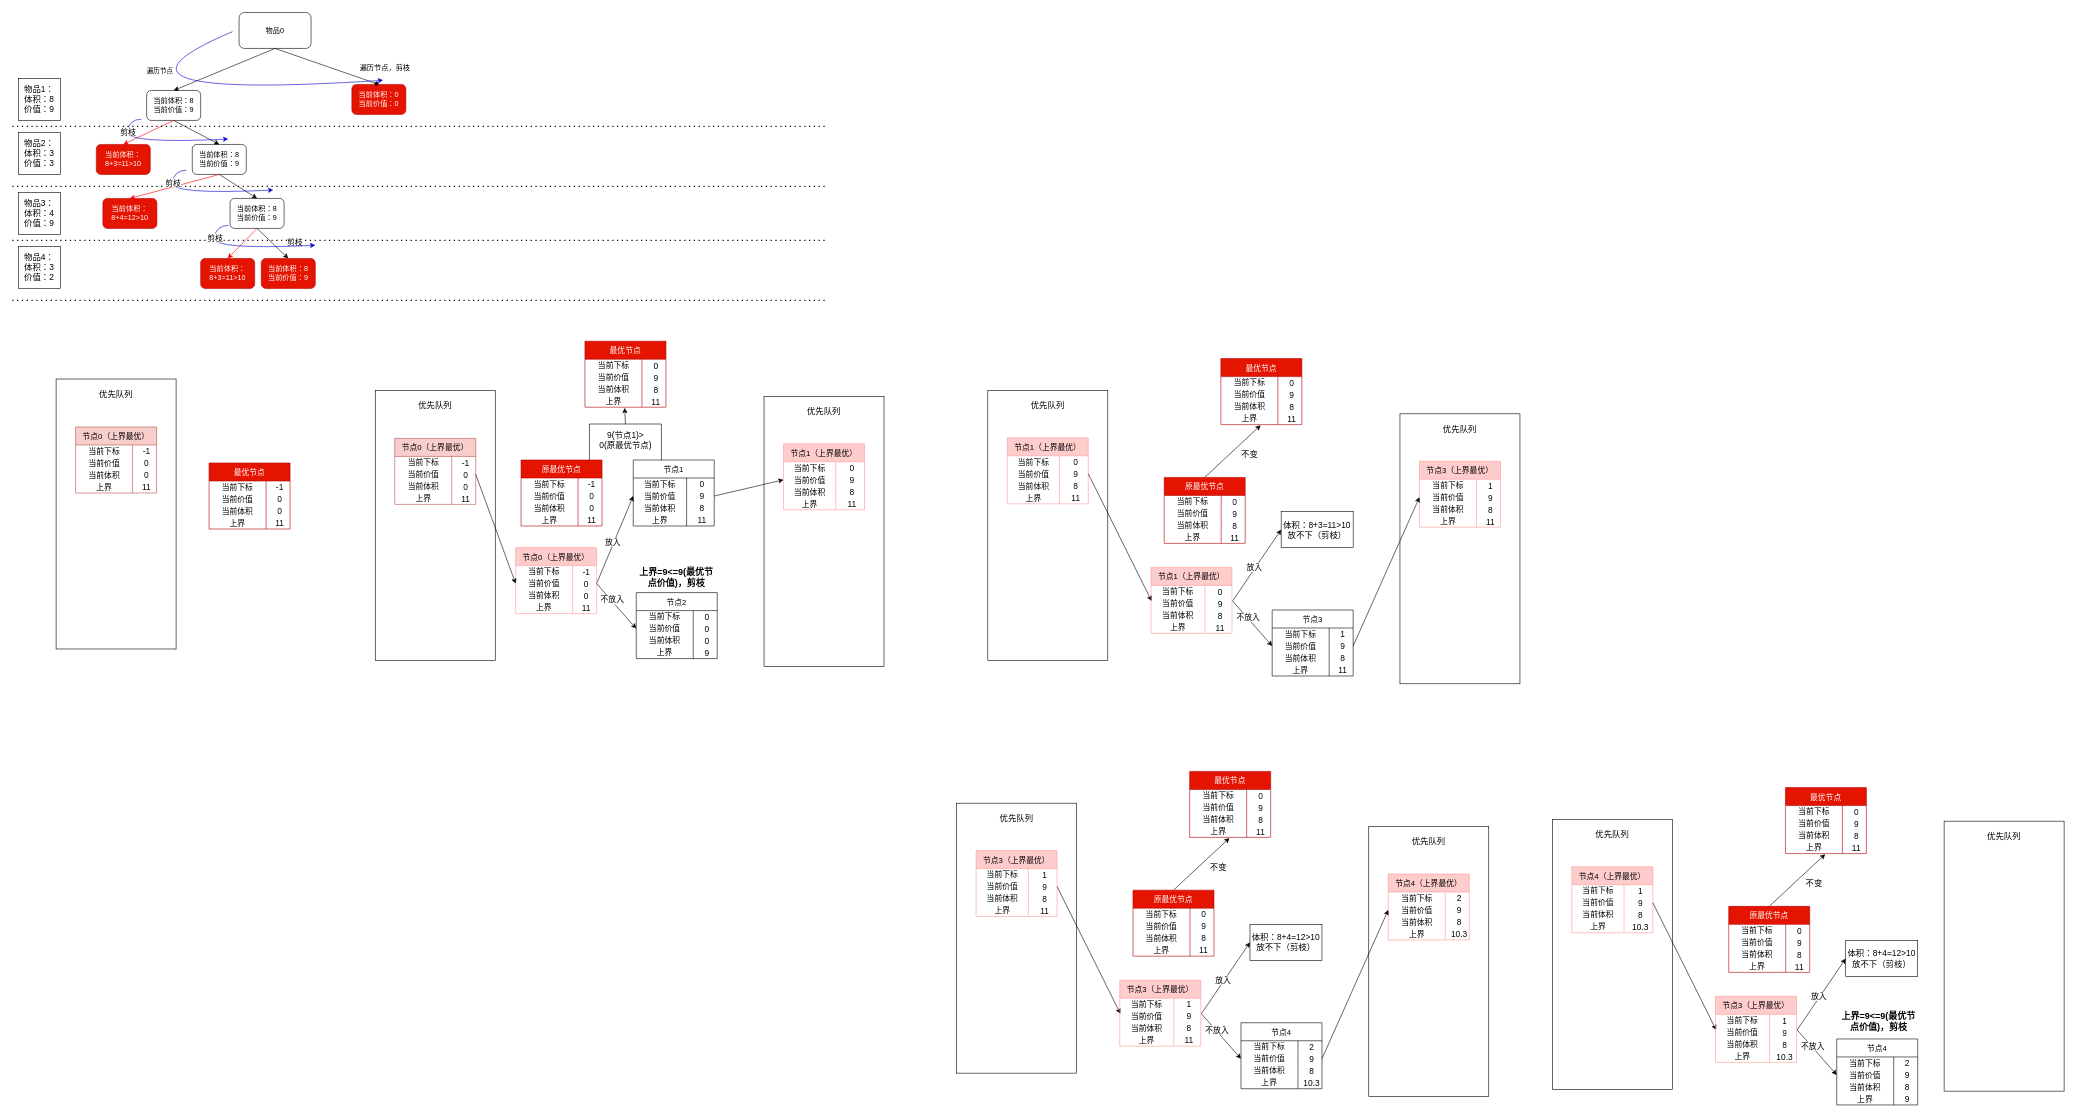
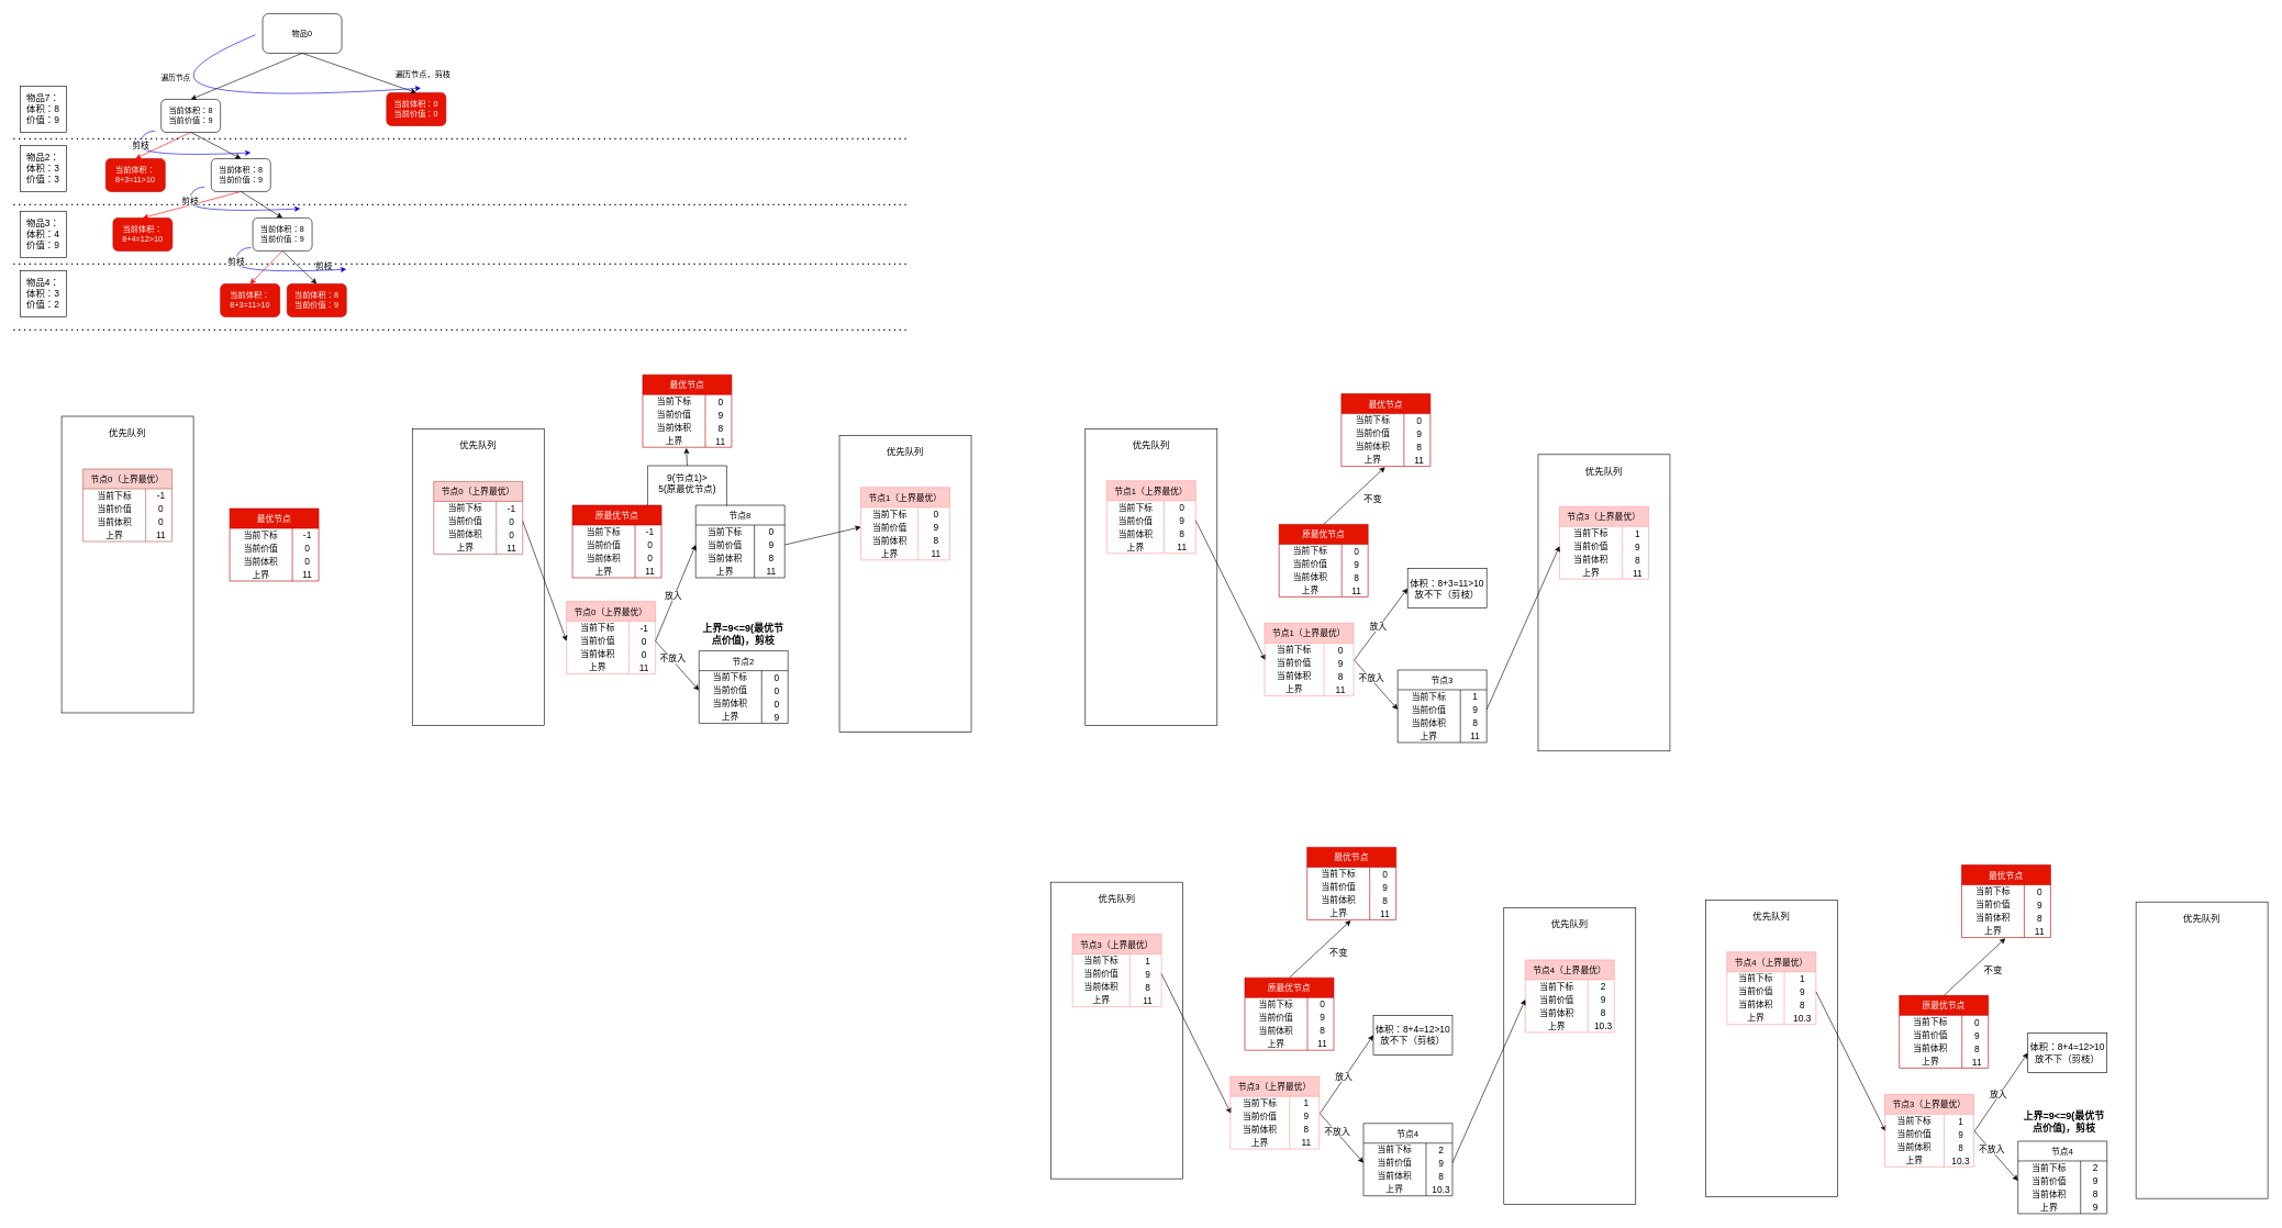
- <mxCell id="26" value="" style="endArrow=diamond;html=1;rounded=0;exitX=0.5;exitY=1;exitDx=0;exitDy=0;entryX=0.5;entryY=0;entryDx=0;entryDy=0;" edge="1" parent="1" source="25" target="3"><mxGeometry width="50" height="50" relative="1" as="geometry"><mxPoint x="150" y="100" as="sourcePoint" /><mxPoint x="200" y="50" as="targetPoint" /></mxGeometry></mxCell>
+ <mxCell id="26" value="" style="endArrow=classic;html=1;rounded=0;exitX=0.5;exitY=1;exitDx=0;exitDy=0;entryX=0.5;entryY=0;entryDx=0;entryDy=0;" edge="1" parent="1" source="25" target="3"><mxGeometry width="50" height="50" relative="1" as="geometry"><mxPoint x="150" y="100" as="sourcePoint" /><mxPoint x="200" y="50" as="targetPoint" /></mxGeometry></mxCell>
- <mxCell id="21" value="&lt;font style=&quot;font-size: 14px;&quot;&gt;物品1：&lt;/font&gt;&lt;div style=&quot;font-size: 14px;&quot;&gt;&lt;font style=&quot;font-size: 14px;&quot;&gt;体积：8&lt;/font&gt;&lt;/div&gt;&lt;div style=&quot;font-size: 14px;&quot;&gt;&lt;font style=&quot;font-size: 14px;&quot;&gt;价值：9&lt;/font&gt;&lt;/div&gt;" style="text;html=1;align=center;verticalAlign=middle;whiteSpace=wrap;rounded=0;strokeColor=default;" vertex="1" parent="1"><mxGeometry x="30" y="130" width="70" height="70" as="geometry" /></mxCell>
+ <mxCell id="21" value="&lt;font style=&quot;font-size: 14px;&quot;&gt;物品7：&lt;/font&gt;&lt;div style=&quot;font-size: 14px;&quot;&gt;&lt;font style=&quot;font-size: 14px;&quot;&gt;体积：8&lt;/font&gt;&lt;/div&gt;&lt;div style=&quot;font-size: 14px;&quot;&gt;&lt;font style=&quot;font-size: 14px;&quot;&gt;价值：9&lt;/font&gt;&lt;/div&gt;" style="text;html=1;align=center;verticalAlign=middle;whiteSpace=wrap;rounded=0;strokeColor=default;" vertex="1" parent="1"><mxGeometry x="30" y="130" width="70" height="70" as="geometry" /></mxCell>
- <mxCell id="144" value="&lt;font style=&quot;font-size: 14px;&quot;&gt;9(节点1)&amp;gt;&lt;br&gt;0(原最优节点)&lt;/font&gt;" style="text;html=1;align=center;verticalAlign=middle;whiteSpace=wrap;rounded=0;" vertex="1" parent="1"><mxGeometry x="965.5" y="717" width="153" height="30" as="geometry" /></mxCell>
+ <mxCell id="144" value="&lt;font style=&quot;font-size: 14px;&quot;&gt;9(节点1)&amp;gt;&lt;br&gt;5(原最优节点)&lt;/font&gt;" style="text;html=1;align=center;verticalAlign=middle;whiteSpace=wrap;rounded=0;" vertex="1" parent="1"><mxGeometry x="965.5" y="717" width="153" height="30" as="geometry" /></mxCell>
- <mxCell id="58" value="节点1" style="shape=table;startSize=30;container=1;collapsible=0;childLayout=tableLayout;fixedRows=1;rowLines=0;fontStyle=0;strokeColor=default;fontSize=13;" vertex="1" parent="1"><mxGeometry x="1055" y="766" width="135" height="110.0" as="geometry" /></mxCell>
+ <mxCell id="58" value="节点8" style="shape=table;startSize=30;container=1;collapsible=0;childLayout=tableLayout;fixedRows=1;rowLines=0;fontStyle=0;strokeColor=default;fontSize=13;" vertex="1" parent="1"><mxGeometry x="1055" y="766" width="135" height="110.0" as="geometry" /></mxCell>
- <mxCell id="237" value="&lt;font style=&quot;font-size: 14px;&quot;&gt;体积：8+3=11&amp;gt;10&lt;br&gt;放不下（剪枝）&lt;/font&gt;" style="rounded=0;whiteSpace=wrap;html=1;" vertex="1" parent="1"><mxGeometry x="2135" y="852" width="120" height="60" as="geometry" /></mxCell>
+ <mxCell id="237" value="&lt;font style=&quot;font-size: 14px;&quot;&gt;体积：8+3=11&amp;gt;10&lt;br&gt;放不下（剪枝）&lt;/font&gt;" style="rounded=0;whiteSpace=wrap;html=1;" vertex="1" parent="1"><mxGeometry x="2135" y="862" width="120" height="60" as="geometry" /></mxCell>
